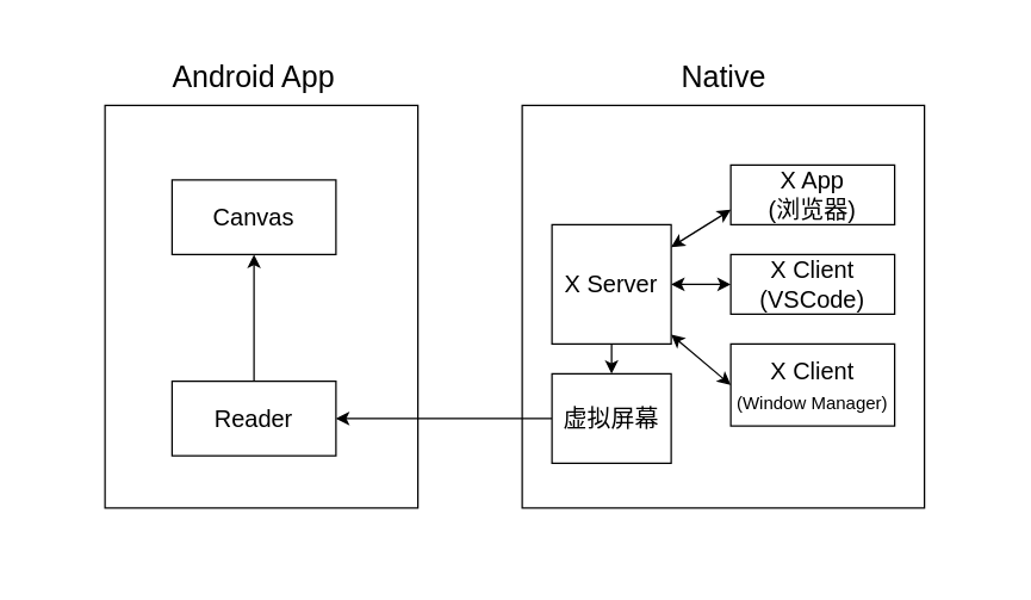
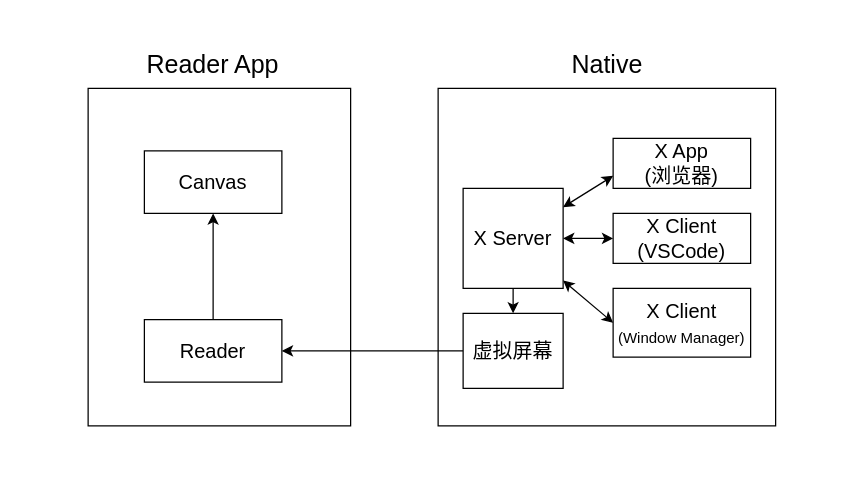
- <mxCell id="5" value="Android App" style="text;html=1;strokeColor=none;fillColor=none;align=center;verticalAlign=middle;whiteSpace=wrap;rounded=0;fontSize=20;" vertex="1" parent="1"><mxGeometry x="100" y="40" width="140" height="20" as="geometry" /></mxCell>
+ <mxCell id="5" value="Reader App" style="text;html=1;strokeColor=none;fillColor=none;align=center;verticalAlign=middle;whiteSpace=wrap;rounded=0;fontSize=20;" vertex="1" parent="1"><mxGeometry x="100" y="40" width="140" height="20" as="geometry" /></mxCell>
